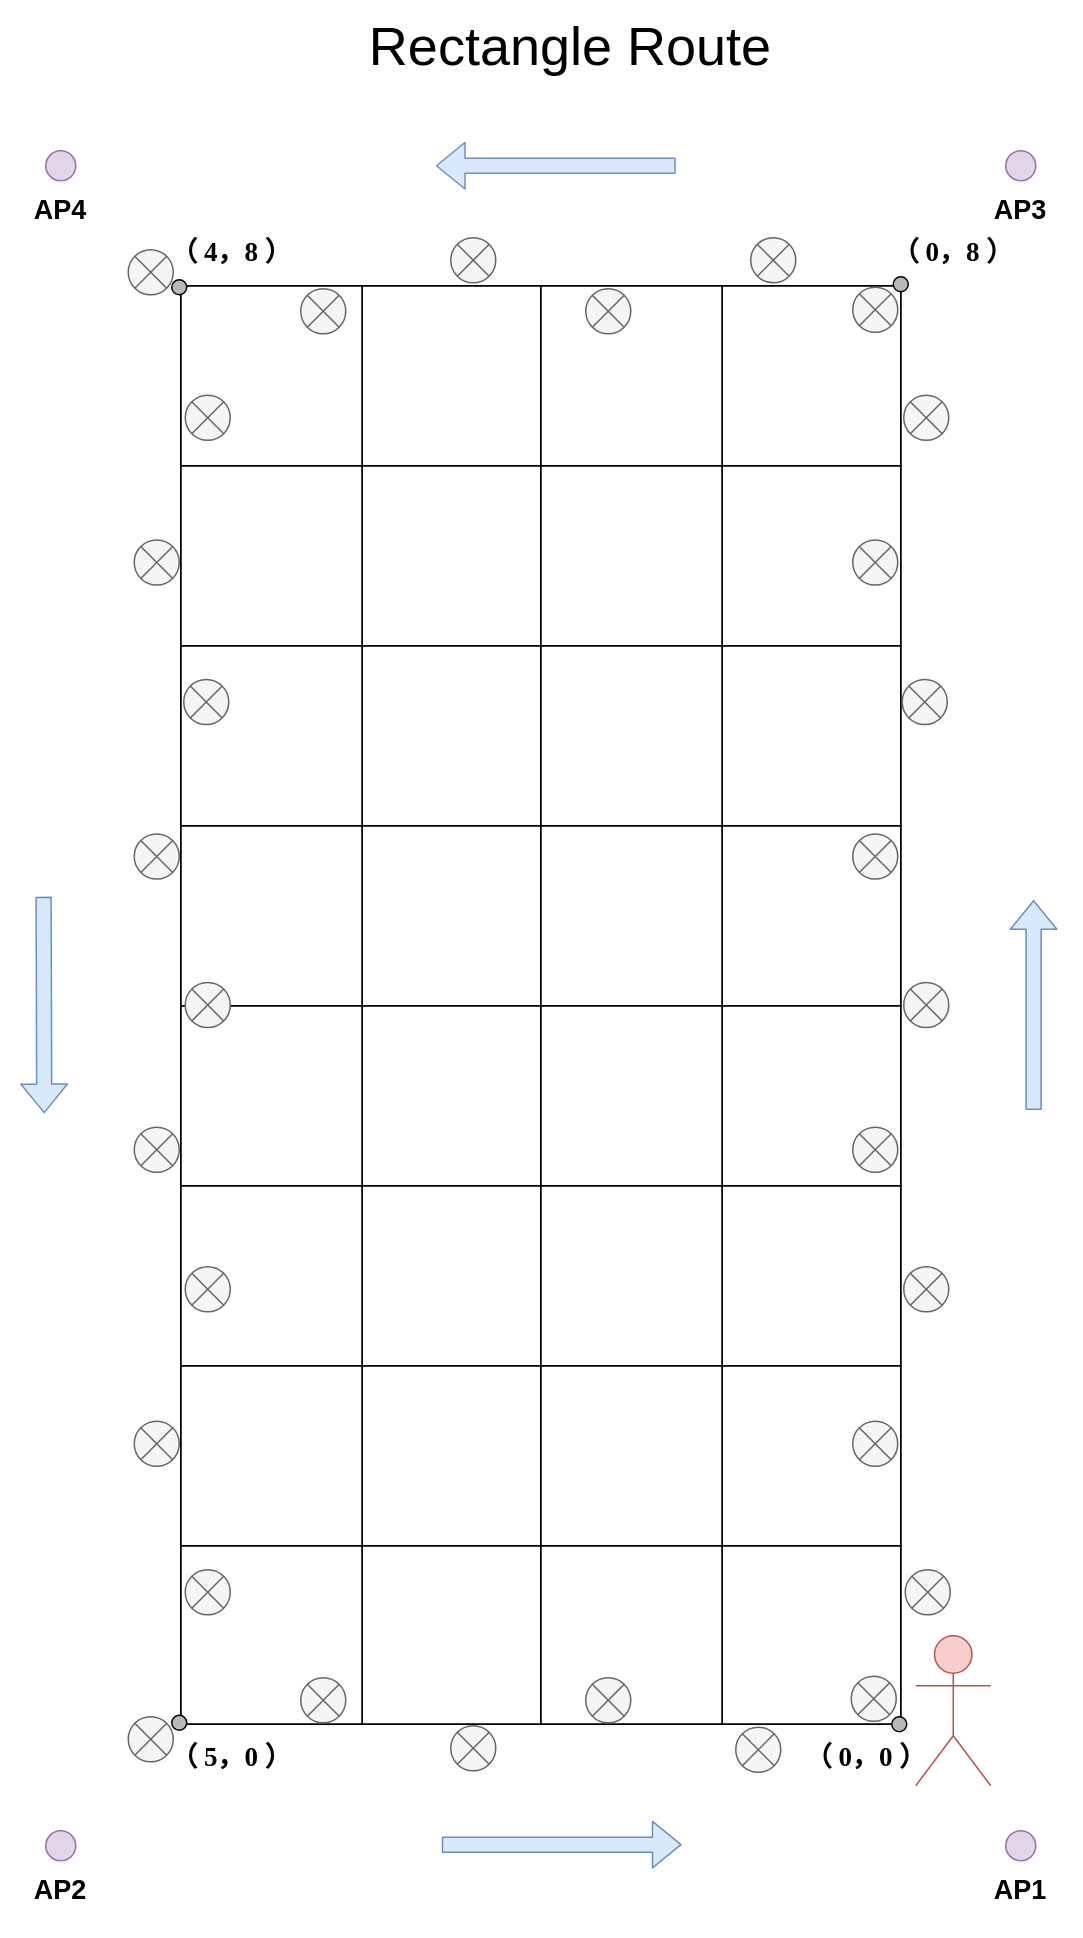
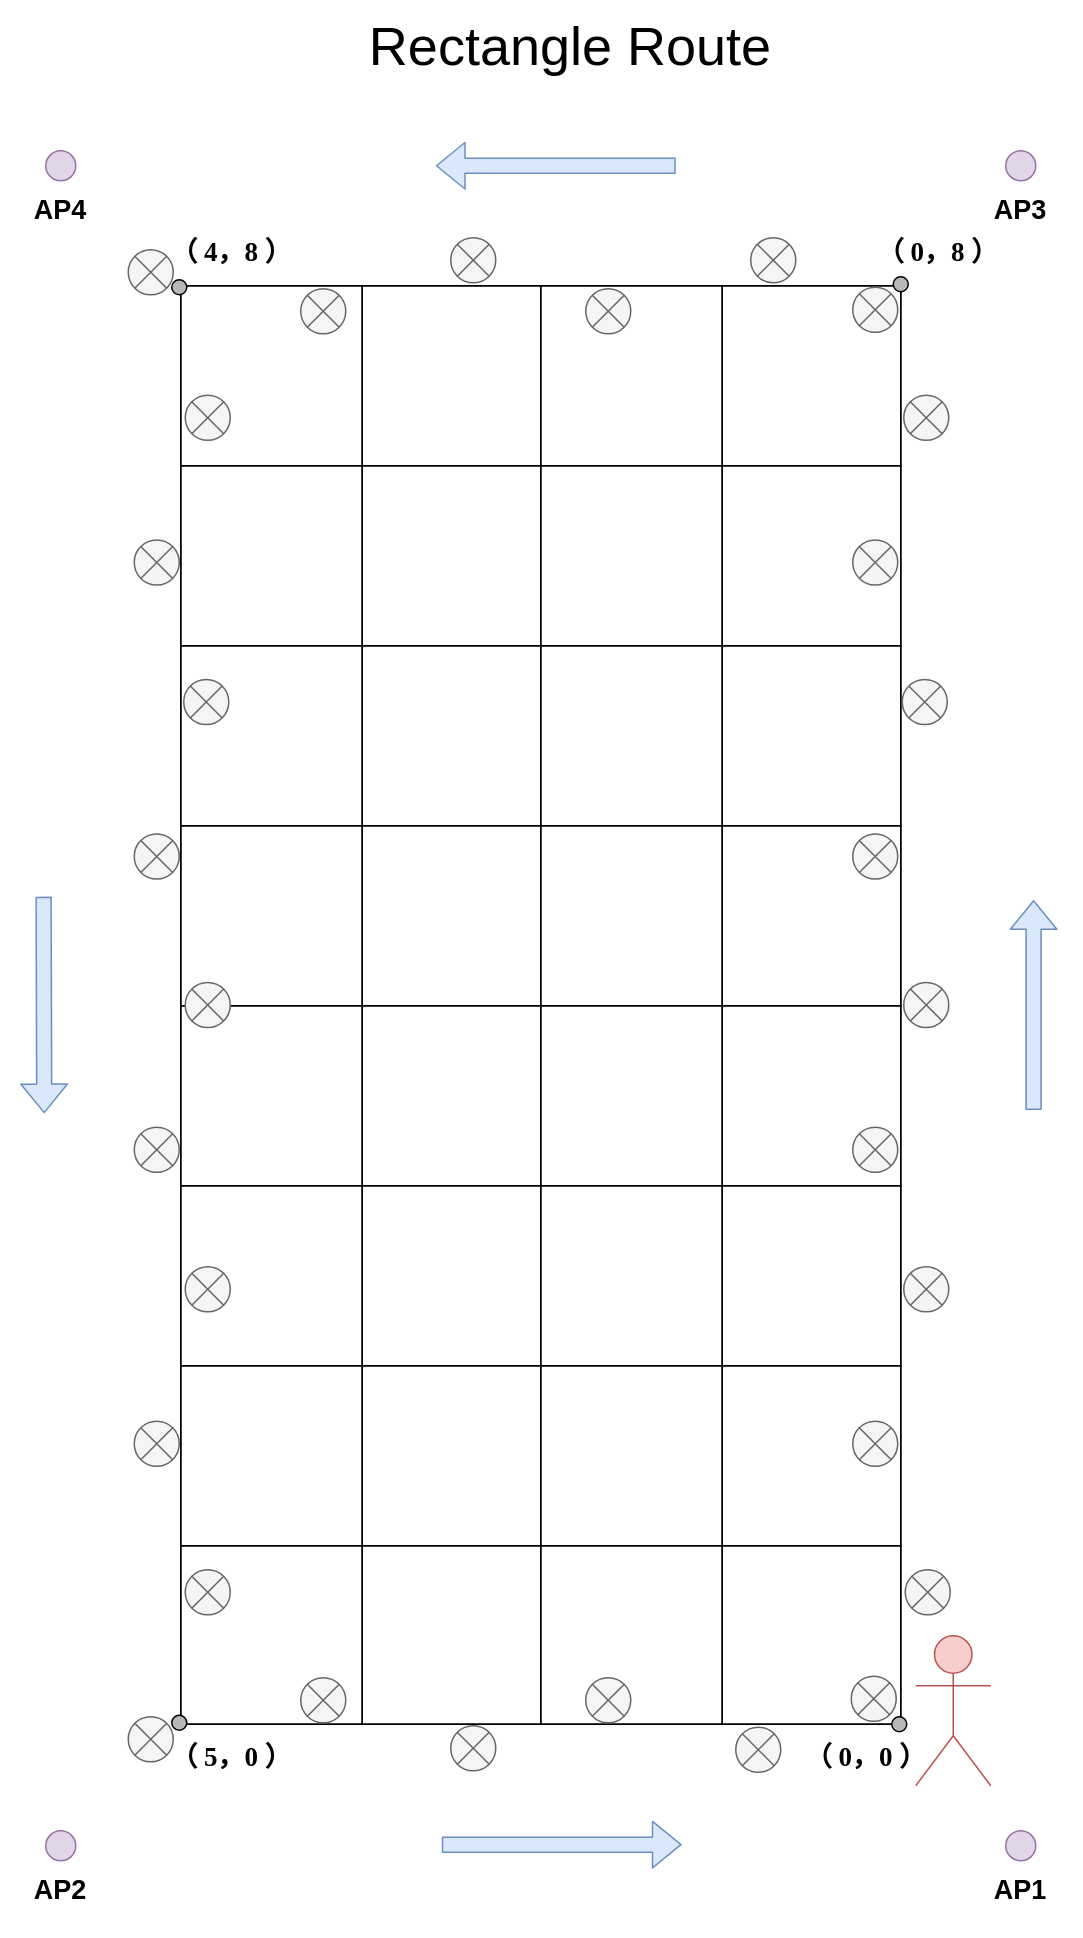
- <mxCell id="90" value="&lt;span style=&quot;font-size: 18px&quot;&gt;&lt;b&gt;（ 0，8 ）&lt;/b&gt;&lt;/span&gt;" style="text;html=1;strokeColor=none;fillColor=none;align=center;verticalAlign=middle;whiteSpace=wrap;rounded=0;fontFamily=Comic Sans MS;" parent="1" vertex="1"><mxGeometry x="581" y="158" width="108" height="20" as="geometry" /></mxCell>
+ <mxCell id="90" value="&lt;span style=&quot;font-size: 18px&quot;&gt;&lt;b&gt;（ 0，8 ）&lt;/b&gt;&lt;/span&gt;" style="text;html=1;strokeColor=none;fillColor=none;align=center;verticalAlign=middle;whiteSpace=wrap;rounded=0;fontFamily=Comic Sans MS;" parent="1" vertex="1"><mxGeometry x="571" y="158" width="108" height="20" as="geometry" /></mxCell>
